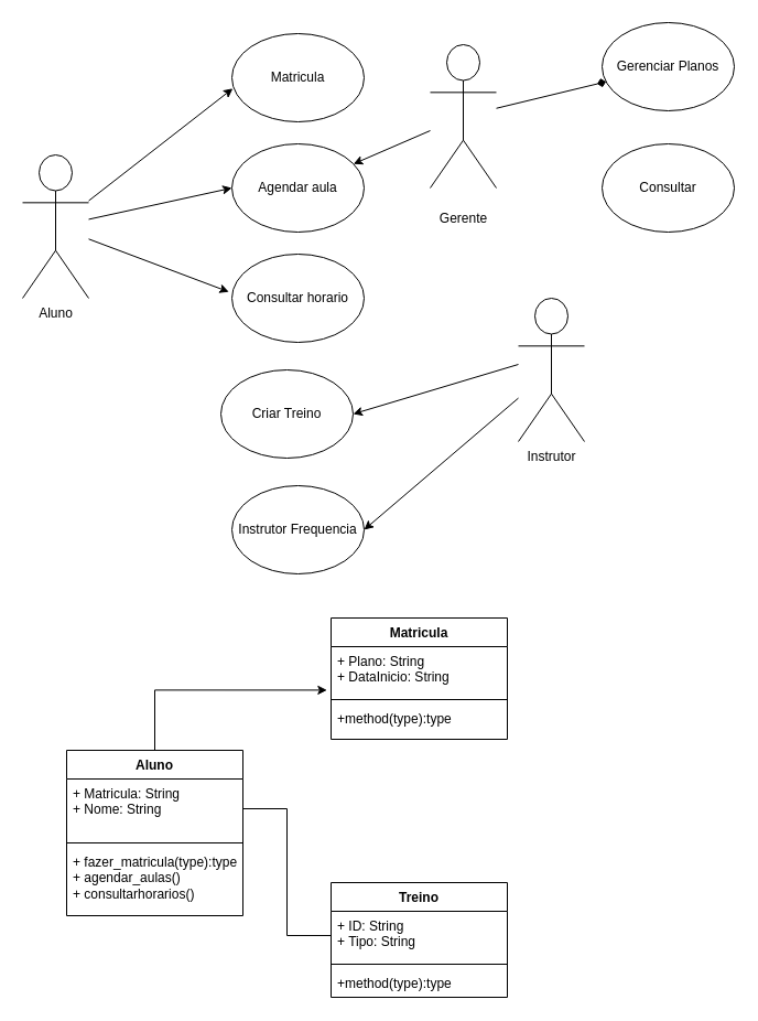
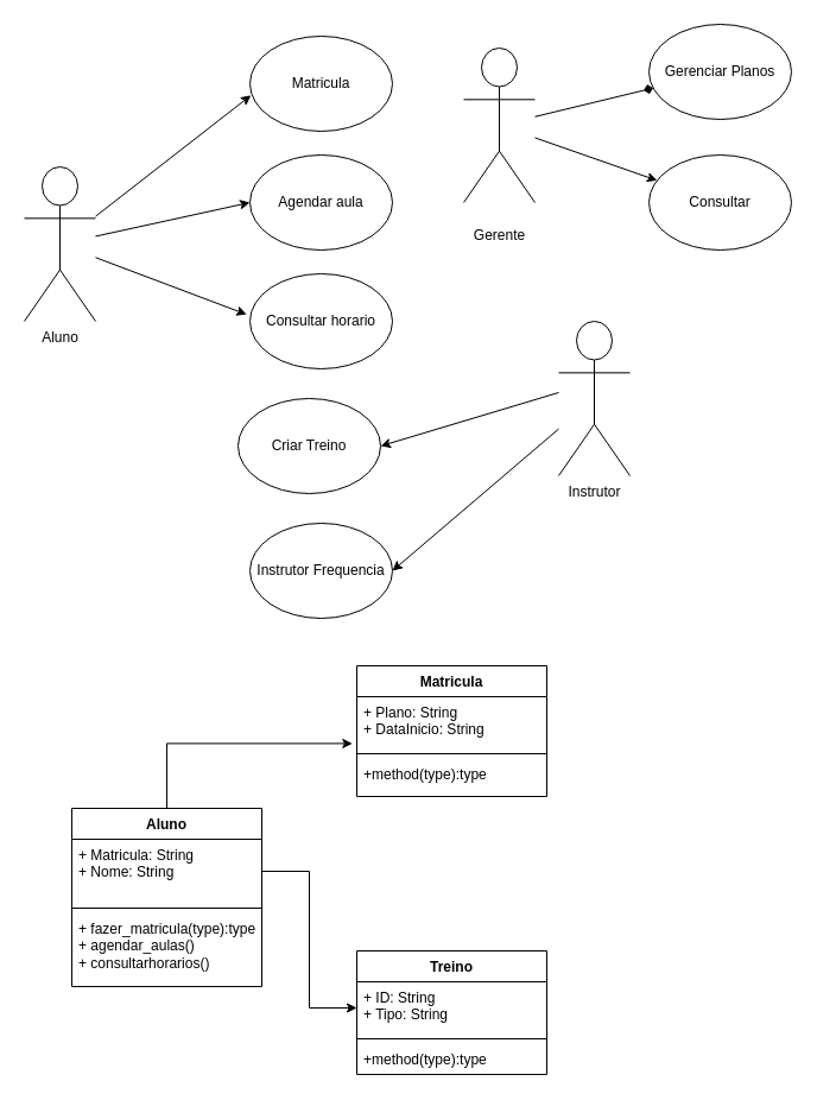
- <mxCell id="18" value="" style="endArrow=classic;html=1;rounded=0;" edge="1" parent="1" source="16" target="4"><mxGeometry width="50" height="50" relative="1" as="geometry"><mxPoint x="450" y="134" as="sourcePoint" /><mxPoint x="550" y="110" as="targetPoint" /></mxGeometry></mxCell>
+ <mxCell id="18" value="" style="endArrow=classic;html=1;rounded=0;" edge="1" parent="1" source="16" target="15"><mxGeometry width="50" height="50" relative="1" as="geometry"><mxPoint x="450" y="134" as="sourcePoint" /><mxPoint x="550" y="110" as="targetPoint" /></mxGeometry></mxCell>
- <mxCell id="32" style="edgeStyle=orthogonalEdgeStyle;rounded=0;orthogonalLoop=1;jettySize=auto;html=1;entryX=0;entryY=0.5;entryDx=0;entryDy=0;endArrow=none;" edge="1" parent="1" source="20" target="28"><mxGeometry relative="1" as="geometry" /></mxCell>
+ <mxCell id="32" style="edgeStyle=orthogonalEdgeStyle;rounded=0;orthogonalLoop=1;jettySize=auto;html=1;entryX=0;entryY=0.5;entryDx=0;entryDy=0;" edge="1" parent="1" source="20" target="28"><mxGeometry relative="1" as="geometry" /></mxCell>
